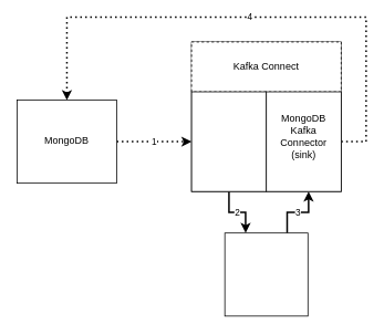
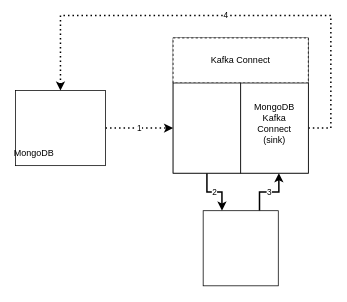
- <mxCell id="13" value="&lt;font style=&quot;font-size: 12px&quot;&gt;MongoDB Kafka Connector&lt;br&gt;(sink)&lt;/font&gt;" style="text;html=1;strokeColor=none;fillColor=none;align=center;verticalAlign=middle;whiteSpace=wrap;rounded=0;" parent="1" vertex="1"><mxGeometry x="345" y="159" width="40" height="10" as="geometry" /></mxCell>
+ <mxCell id="13" value="&lt;font style=&quot;font-size: 12px&quot;&gt;MongoDB Kafka Connect&lt;br&gt;(sink)&lt;/font&gt;" style="text;html=1;strokeColor=none;fillColor=none;align=center;verticalAlign=middle;whiteSpace=wrap;rounded=0;" parent="1" vertex="1"><mxGeometry x="345" y="159" width="40" height="10" as="geometry" /></mxCell>
- <mxCell id="10" value="MongoDB" style="text;html=1;strokeColor=none;fillColor=none;align=center;verticalAlign=middle;whiteSpace=wrap;rounded=0;" parent="1" vertex="1"><mxGeometry x="60" y="159" width="40" height="20" as="geometry" /></mxCell>
+ <mxCell id="10" value="MongoDB" style="text;html=1;strokeColor=none;fillColor=none;align=center;verticalAlign=middle;whiteSpace=wrap;rounded=0;" parent="1" vertex="1"><mxGeometry x="25" y="194" width="40" height="20" as="geometry" /></mxCell>
